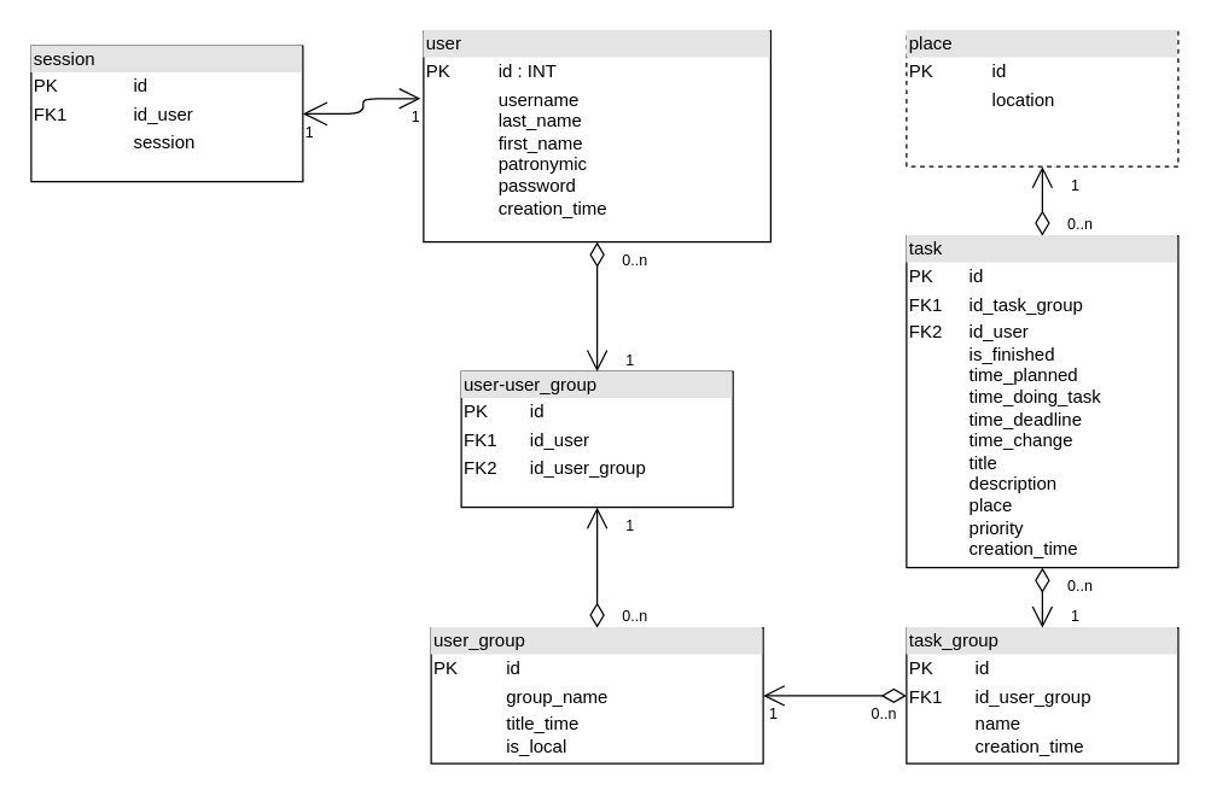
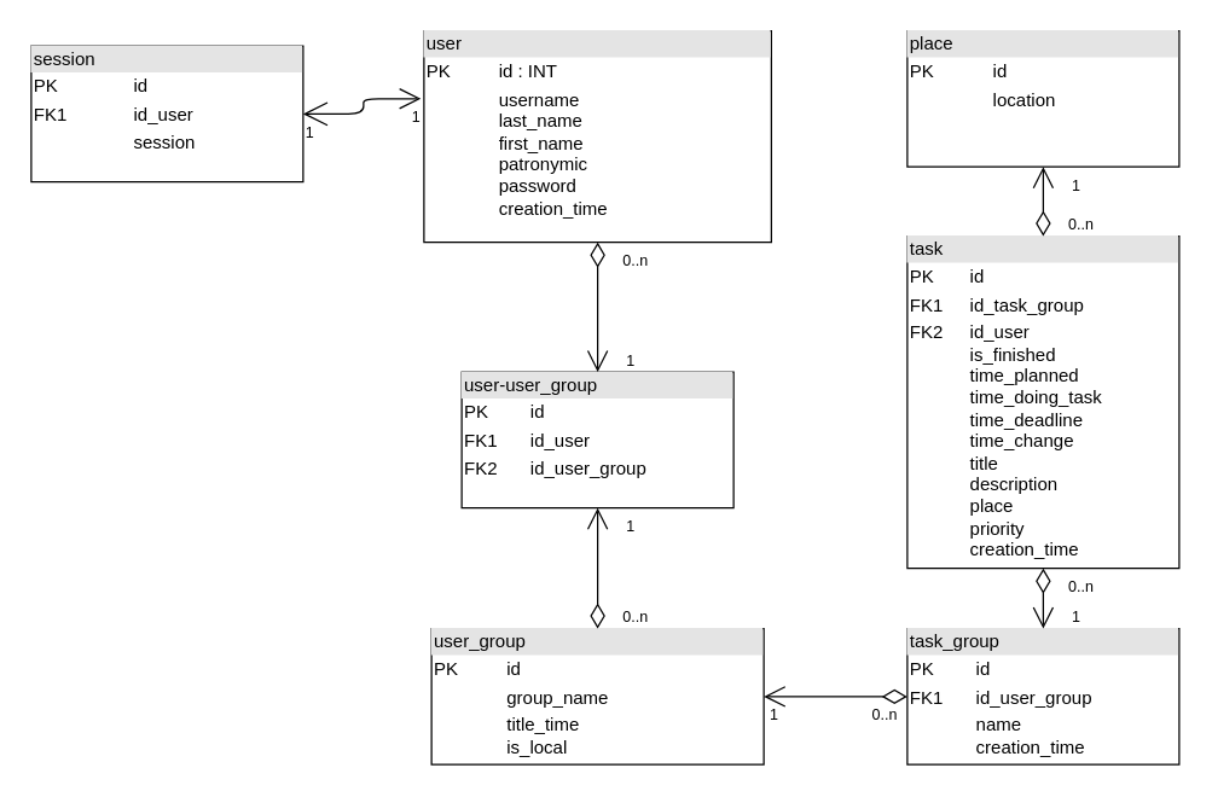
- <mxCell id="23" value="&lt;div style=&quot;box-sizing: border-box ; width: 100% ; background: #e4e4e4 ; padding: 2px&quot;&gt;place&lt;br&gt;&lt;/div&gt;&lt;table style=&quot;width: 100% ; font-size: 1em&quot; cellspacing=&quot;0&quot; cellpadding=&quot;2&quot;&gt;&lt;tbody&gt;&lt;tr&gt;&lt;td&gt;PK&lt;/td&gt;&lt;td&gt;id&lt;/td&gt;&lt;/tr&gt;&lt;tr&gt;&lt;td&gt;&lt;br&gt;&lt;/td&gt;&lt;td&gt;location&lt;/td&gt;&lt;/tr&gt;&lt;tr&gt;&lt;td&gt;&lt;br&gt;&lt;/td&gt;&lt;td&gt;&lt;br&gt;&lt;/td&gt;&lt;/tr&gt;&lt;/tbody&gt;&lt;/table&gt;" style="verticalAlign=top;align=left;overflow=fill;html=1;dashed=1;" vertex="1" parent="1"><mxGeometry x="600" y="20" width="180" height="90" as="geometry" /></mxCell>
+ <mxCell id="23" value="&lt;div style=&quot;box-sizing: border-box ; width: 100% ; background: #e4e4e4 ; padding: 2px&quot;&gt;place&lt;br&gt;&lt;/div&gt;&lt;table style=&quot;width: 100% ; font-size: 1em&quot; cellspacing=&quot;0&quot; cellpadding=&quot;2&quot;&gt;&lt;tbody&gt;&lt;tr&gt;&lt;td&gt;PK&lt;/td&gt;&lt;td&gt;id&lt;/td&gt;&lt;/tr&gt;&lt;tr&gt;&lt;td&gt;&lt;br&gt;&lt;/td&gt;&lt;td&gt;location&lt;/td&gt;&lt;/tr&gt;&lt;tr&gt;&lt;td&gt;&lt;br&gt;&lt;/td&gt;&lt;td&gt;&lt;br&gt;&lt;/td&gt;&lt;/tr&gt;&lt;/tbody&gt;&lt;/table&gt;" style="verticalAlign=top;align=left;overflow=fill;html=1;" vertex="1" parent="1"><mxGeometry x="600" y="20" width="180" height="90" as="geometry" /></mxCell>
